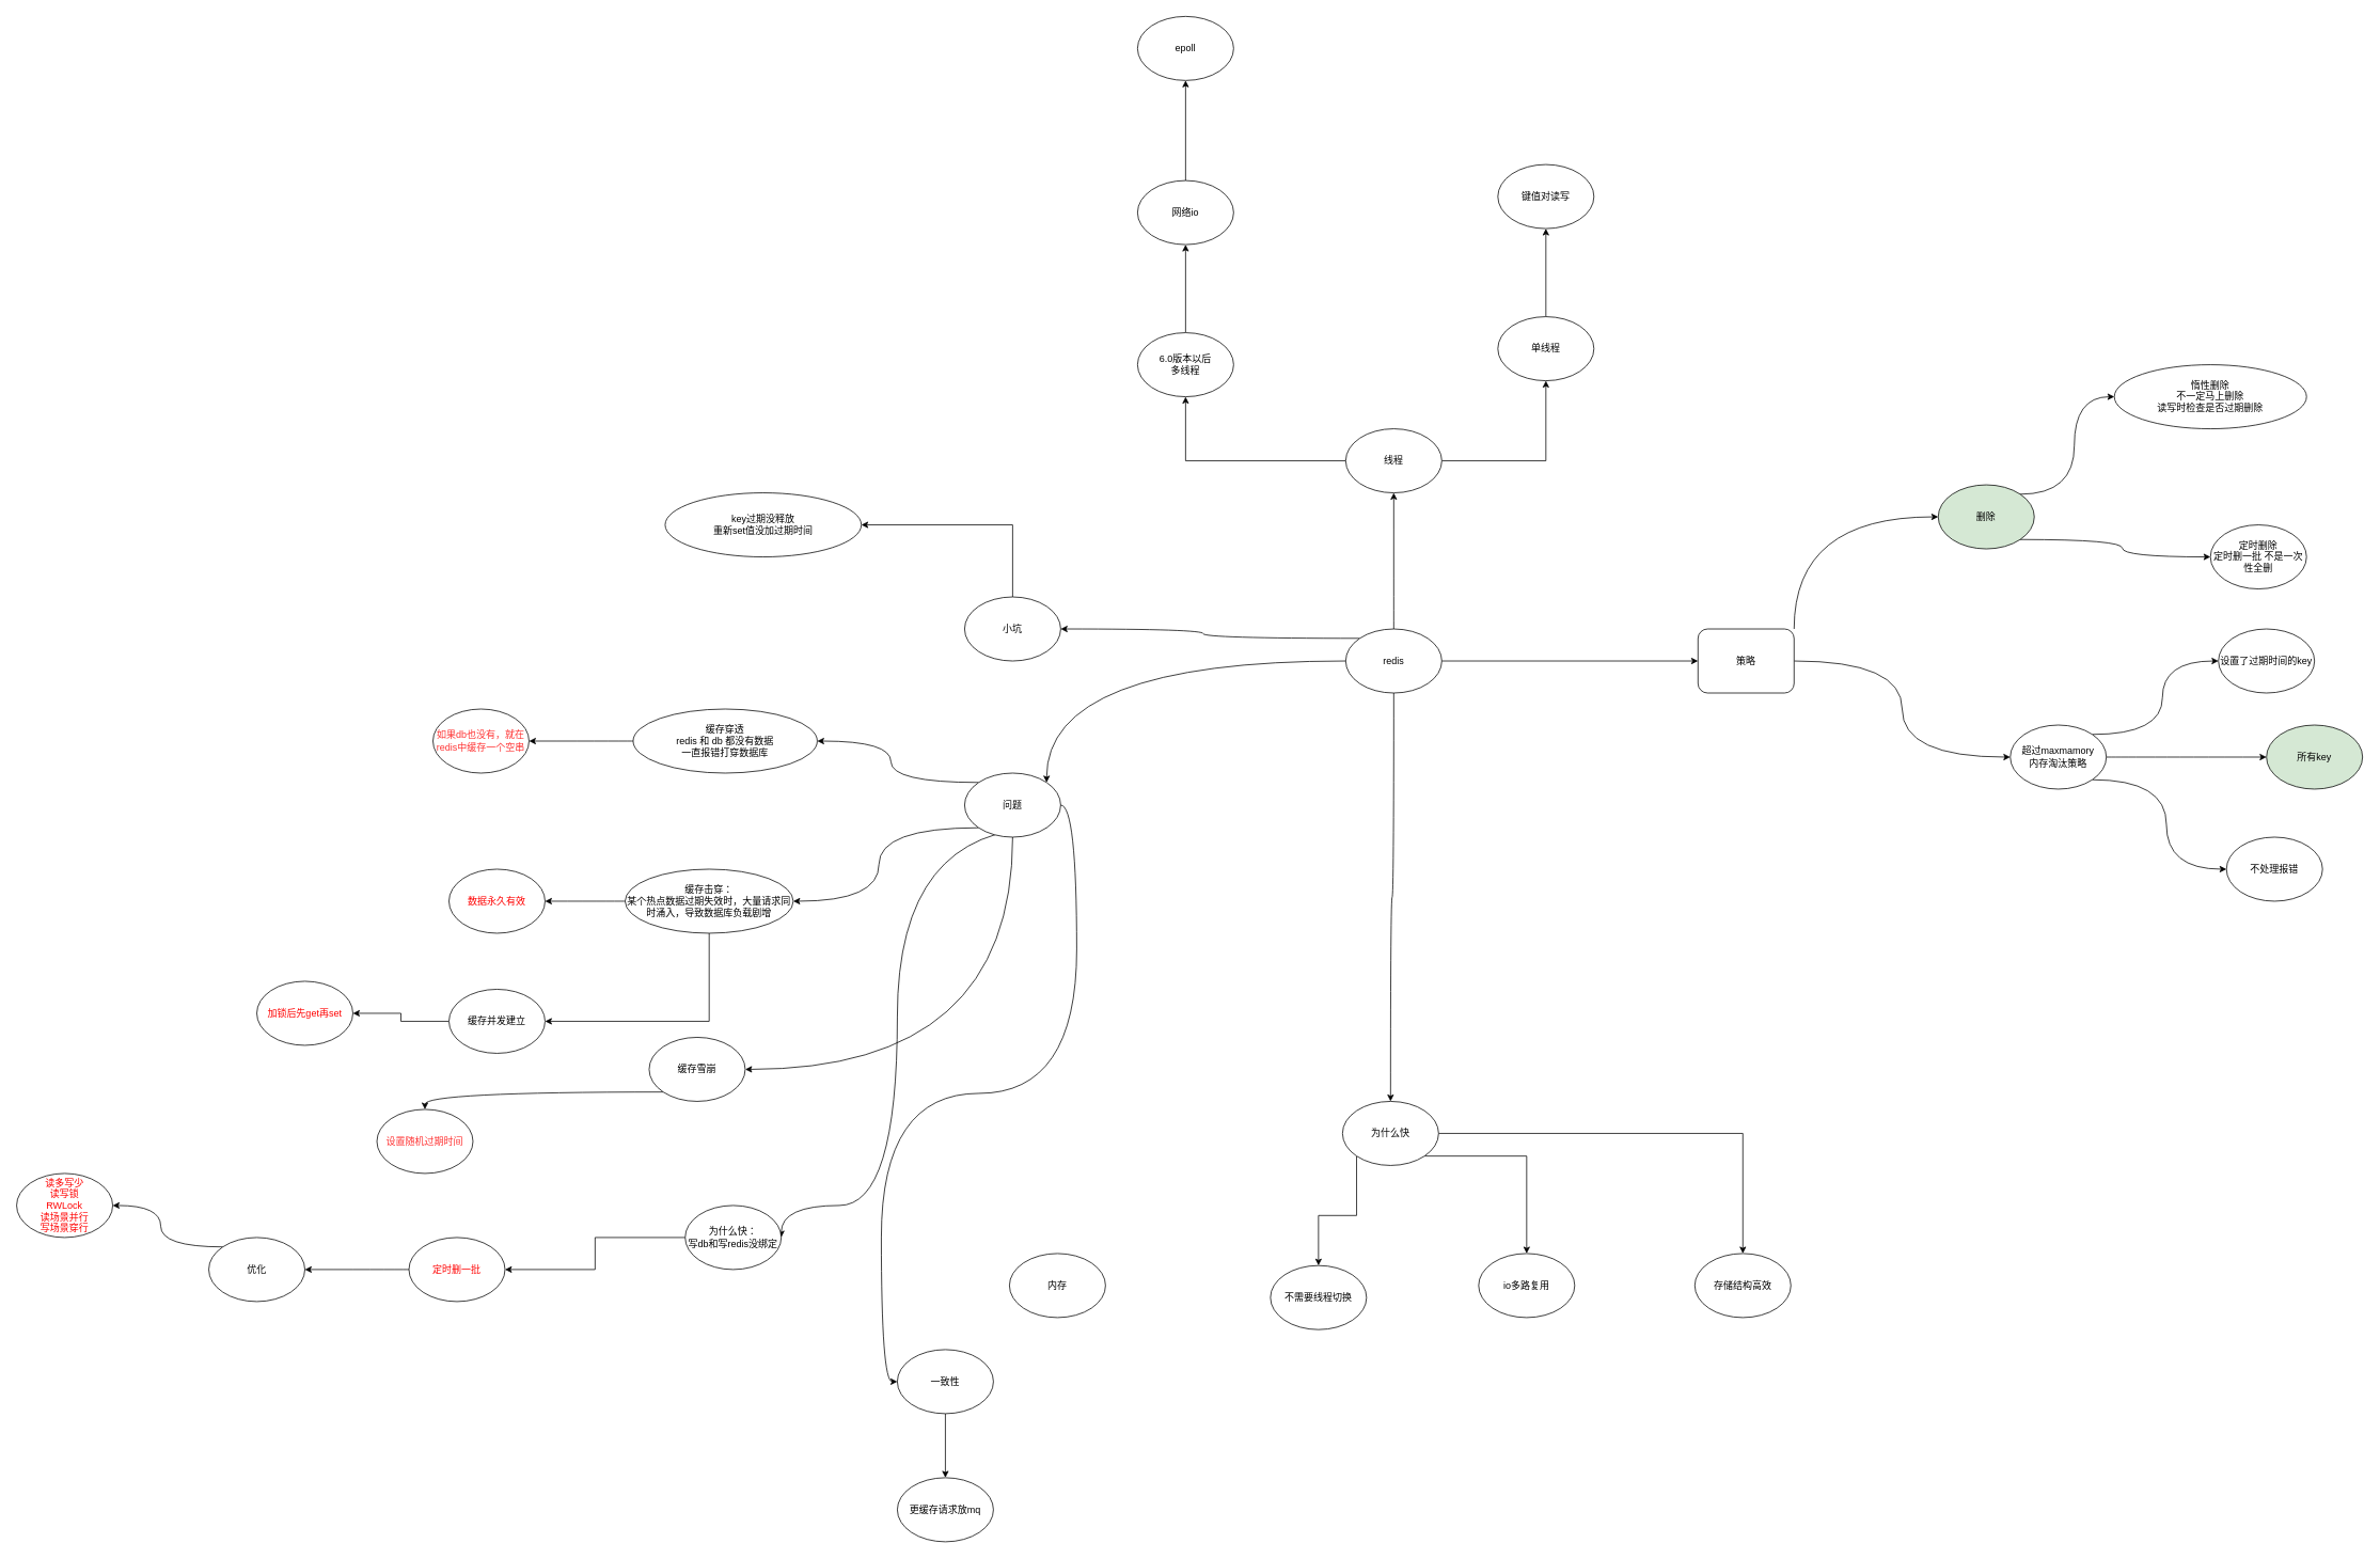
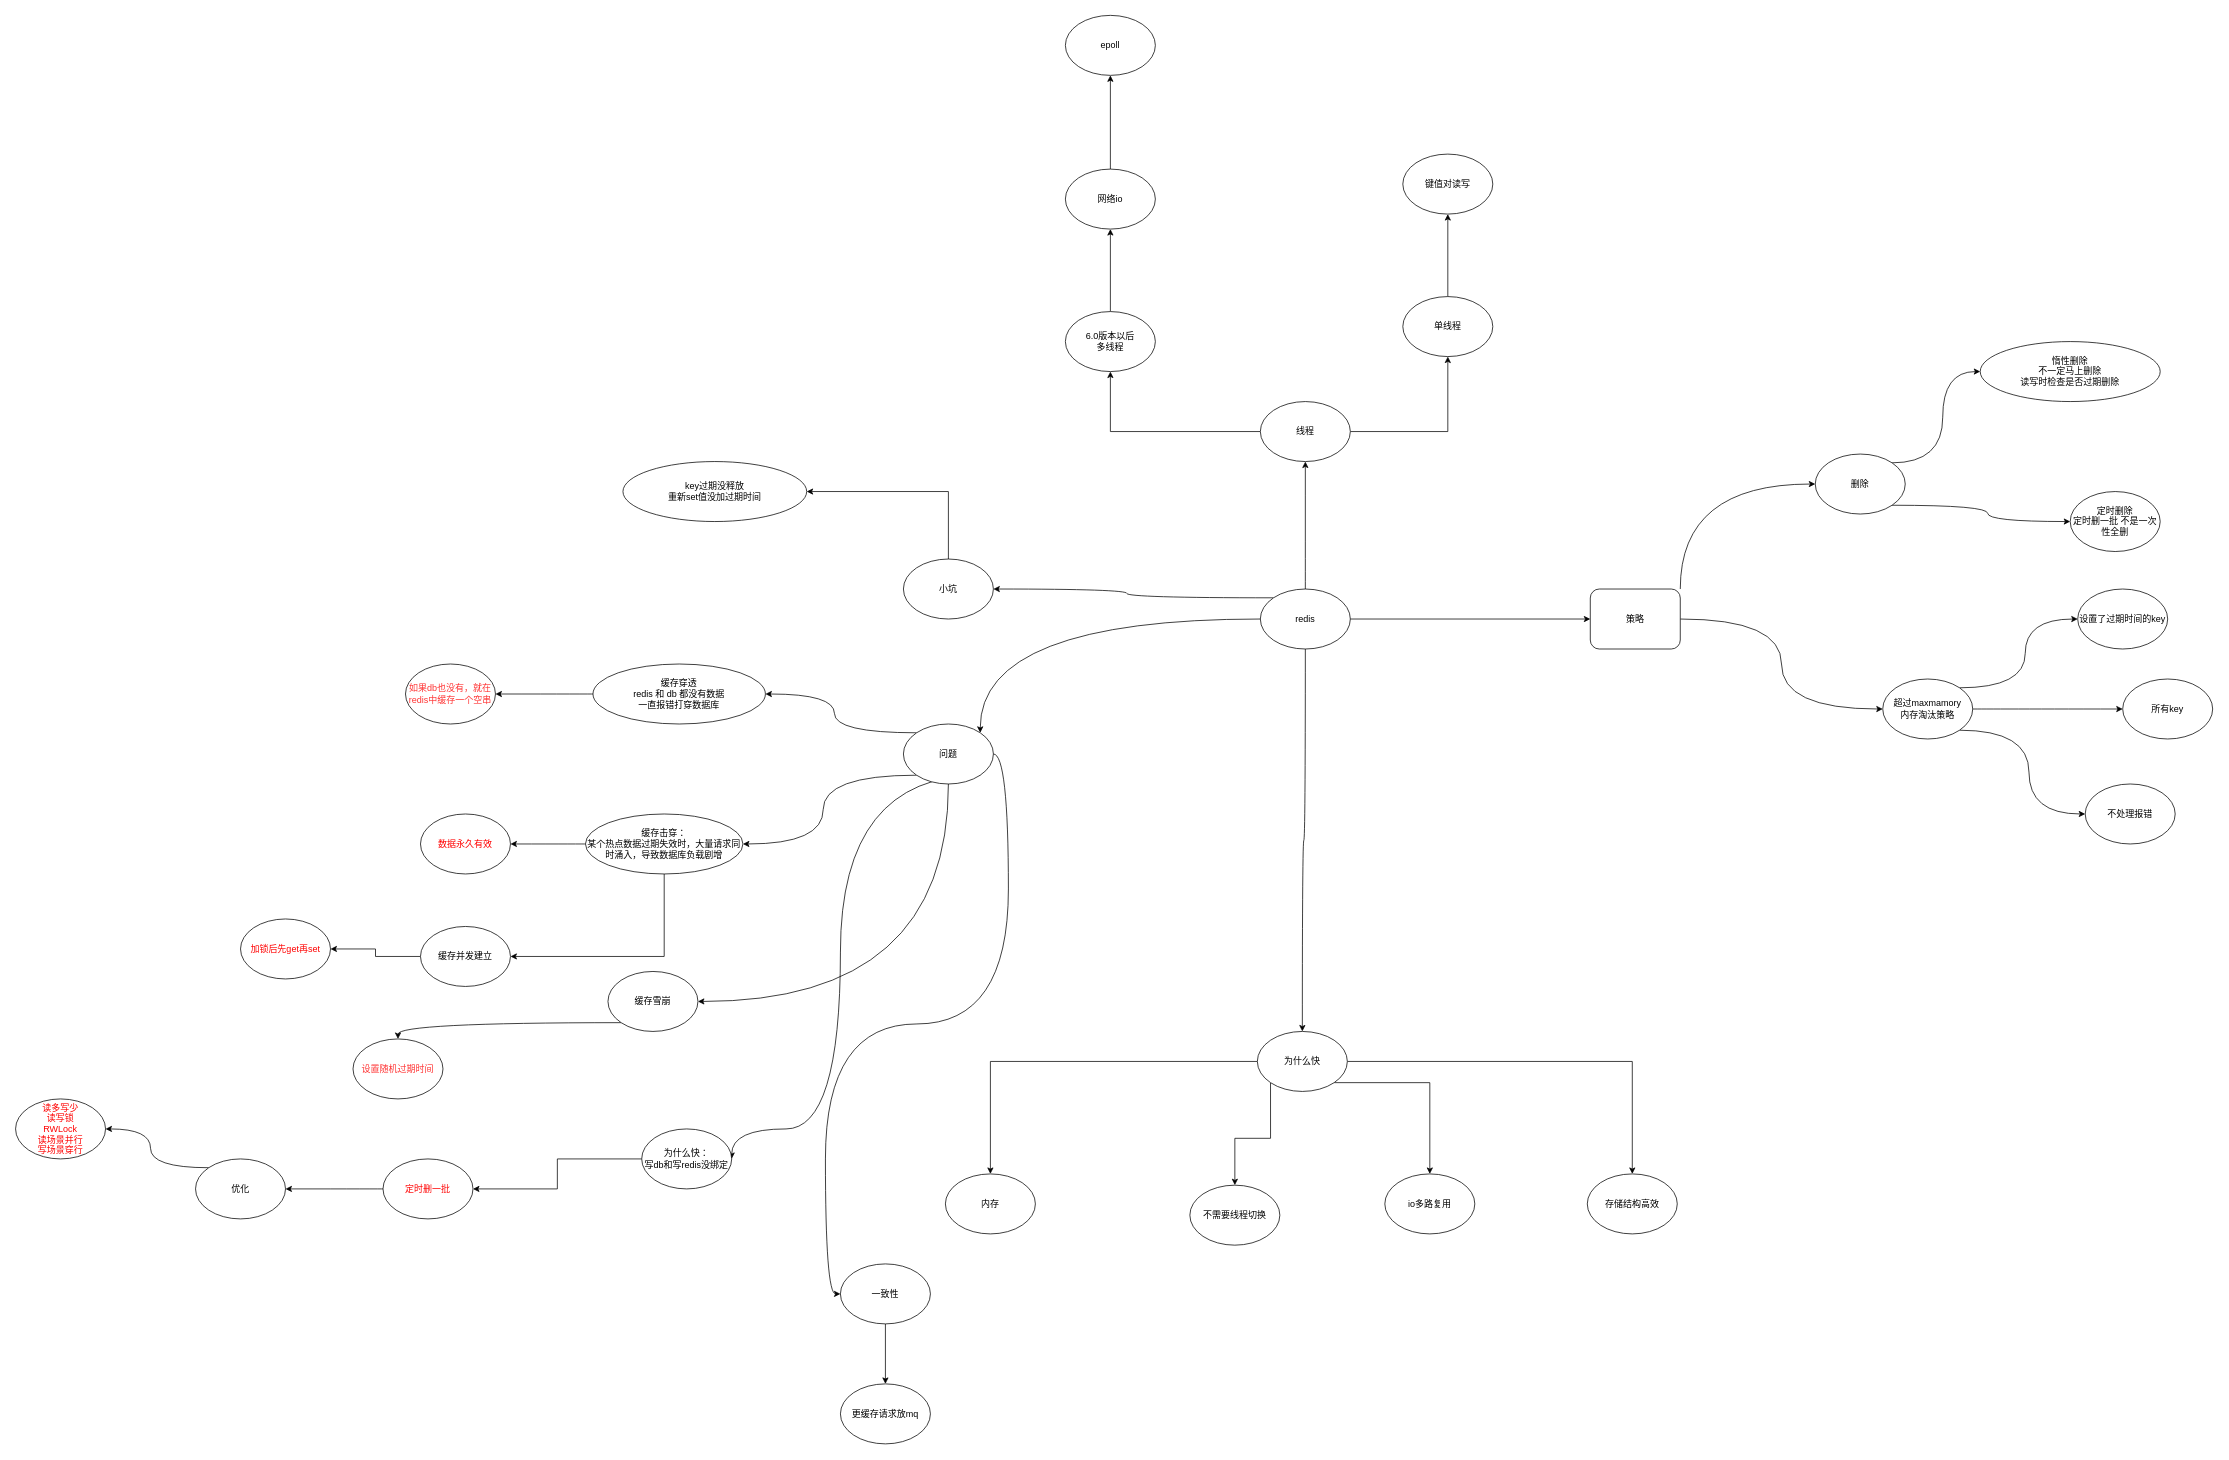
- <mxCell id="36" value="删除" style="ellipse;whiteSpace=wrap;html=1;fillColor=#d5e8d4;" vertex="1" parent="1"><mxGeometry x="2420" y="605" width="120" height="80" as="geometry" /></mxCell>
+ <mxCell id="36" value="删除" style="ellipse;whiteSpace=wrap;html=1;" vertex="1" parent="1"><mxGeometry x="2420" y="605" width="120" height="80" as="geometry" /></mxCell>
- <mxCell id="44" value="所有key" style="ellipse;whiteSpace=wrap;html=1;fillColor=#d5e8d4;" vertex="1" parent="1"><mxGeometry x="2830" y="905" width="120" height="80" as="geometry" /></mxCell>
+ <mxCell id="44" value="所有key" style="ellipse;whiteSpace=wrap;html=1;" vertex="1" parent="1"><mxGeometry x="2830" y="905" width="120" height="80" as="geometry" /></mxCell>
+ <mxCell id="19" style="edgeStyle=orthogonalEdgeStyle;rounded=0;orthogonalLoop=1;jettySize=auto;html=1;exitX=0;exitY=0.5;exitDx=0;exitDy=0;entryX=0.5;entryY=0;entryDx=0;entryDy=0;" edge="1" parent="1" source="23" target="24"><mxGeometry relative="1" as="geometry" /></mxCell>
